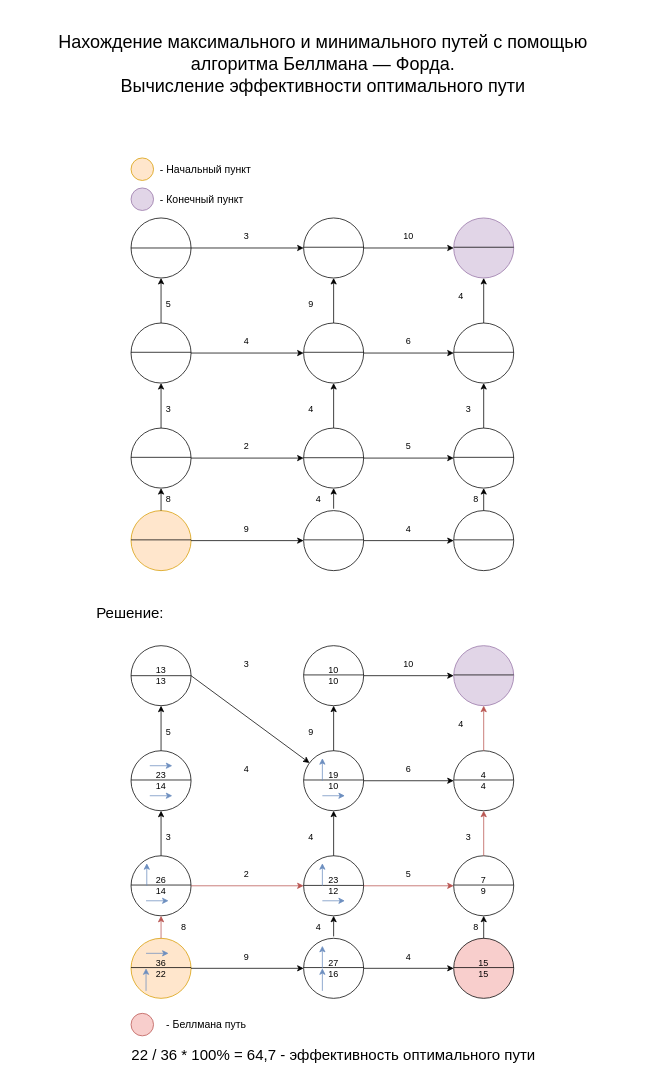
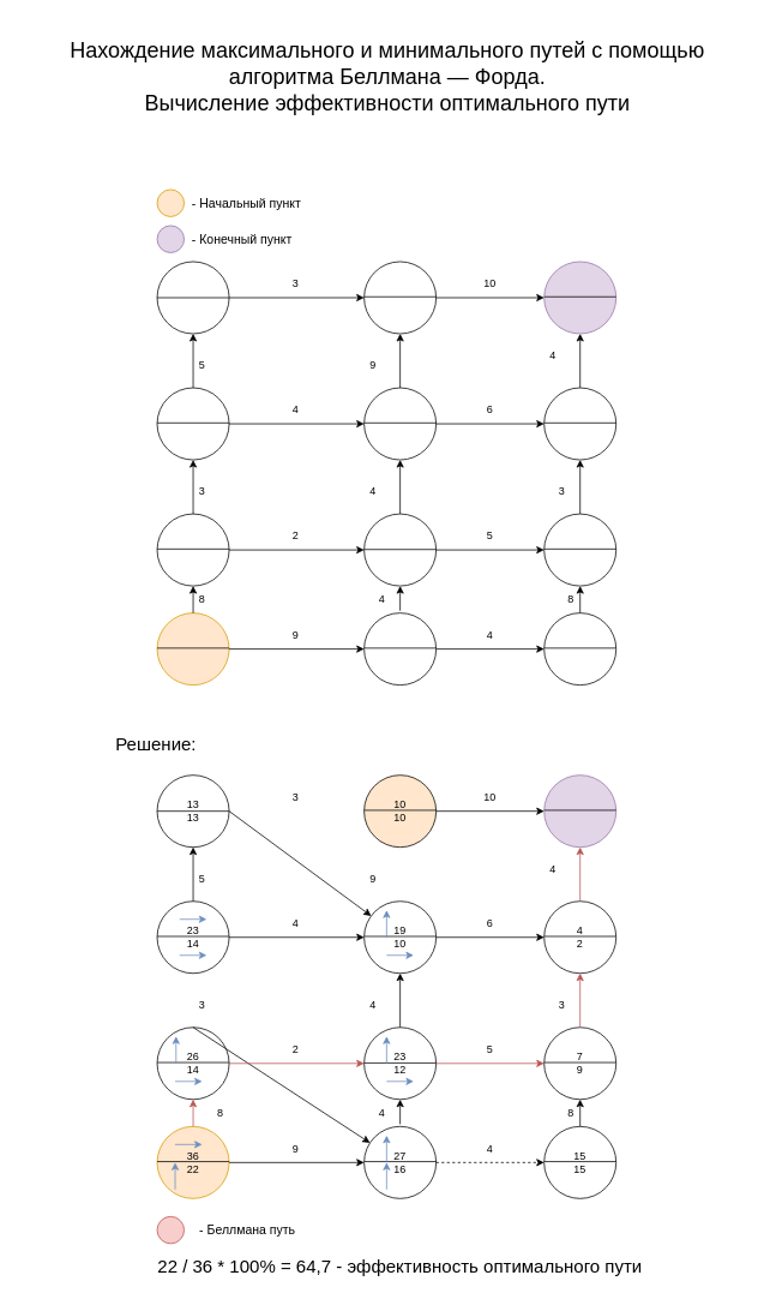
- <mxCell id="136" value="&lt;font style=&quot;font-size: 20px;&quot;&gt;Решение:&lt;/font&gt;" style="text;html=1;strokeColor=none;fillColor=none;align=center;verticalAlign=middle;whiteSpace=wrap;rounded=0;" vertex="1" parent="1"><mxGeometry x="143" y="800" width="60" height="30" as="geometry" /></mxCell>
+ <mxCell id="136" value="&lt;font style=&quot;font-size: 20px;&quot;&gt;Решение:&lt;/font&gt;" style="text;html=1;strokeColor=none;fillColor=none;align=center;verticalAlign=middle;whiteSpace=wrap;rounded=0;" vertex="1" parent="1"><mxGeometry x="143" y="810" width="60" height="30" as="geometry" /></mxCell>
- <mxCell id="61" value="10&lt;br&gt;10" style="ellipse;whiteSpace=wrap;html=1;aspect=fixed;" parent="1" vertex="1"><mxGeometry x="404" y="860" width="80" height="80" as="geometry" /></mxCell>
+ <mxCell id="61" value="10&lt;br&gt;10" style="ellipse;whiteSpace=wrap;html=1;aspect=fixed;fillColor=#ffe6cc;" parent="1" vertex="1"><mxGeometry x="404" y="860" width="80" height="80" as="geometry" /></mxCell>
- <mxCell id="68" value="" style="endArrow=classic;html=1;rounded=0;exitX=0.5;exitY=0;exitDx=0;exitDy=0;entryX=0.5;entryY=1;entryDx=0;entryDy=0;" parent="1" source="64" target="61" edge="1"><mxGeometry width="50" height="50" relative="1" as="geometry"><mxPoint x="354" y="1030" as="sourcePoint" /><mxPoint x="394" y="990" as="targetPoint" /></mxGeometry></mxCell>
+ <mxCell id="71" value="" style="endArrow=classic;html=1;rounded=0;exitX=1;exitY=0.5;exitDx=0;exitDy=0;entryX=0;entryY=0.5;entryDx=0;entryDy=0;" parent="1" source="65" target="64" edge="1"><mxGeometry width="50" height="50" relative="1" as="geometry"><mxPoint x="344" y="1040" as="sourcePoint" /><mxPoint x="394" y="990" as="targetPoint" /></mxGeometry></mxCell>
- <mxCell id="63" value="4&lt;br&gt;4" style="ellipse;whiteSpace=wrap;html=1;aspect=fixed;" parent="1" vertex="1"><mxGeometry x="604" y="1000" width="80" height="80" as="geometry" /></mxCell>
+ <mxCell id="63" value="4&lt;br&gt;2" style="ellipse;whiteSpace=wrap;html=1;aspect=fixed;" parent="1" vertex="1"><mxGeometry x="604" y="1000" width="80" height="80" as="geometry" /></mxCell>
- <mxCell id="79" value="" style="endArrow=classic;html=1;rounded=0;exitX=0.5;exitY=0;exitDx=0;exitDy=0;entryX=0.5;entryY=1;entryDx=0;entryDy=0;" parent="1" source="73" target="65" edge="1"><mxGeometry width="50" height="50" relative="1" as="geometry"><mxPoint x="344" y="1180" as="sourcePoint" /><mxPoint x="394" y="1130" as="targetPoint" /></mxGeometry></mxCell>
+ <mxCell id="79" value="" style="endArrow=classic;html=1;rounded=0;exitX=0.5;exitY=0;exitDx=0;exitDy=0;" parent="1" source="73" target="77" edge="1"><mxGeometry width="50" height="50" relative="1" as="geometry"><mxPoint x="344" y="1180" as="sourcePoint" /><mxPoint x="394" y="1130" as="targetPoint" /></mxGeometry></mxCell>
- <mxCell id="85" value="" style="endArrow=classic;html=1;rounded=0;exitX=1;exitY=0.5;exitDx=0;exitDy=0;entryX=0;entryY=0.5;entryDx=0;entryDy=0;" parent="1" source="77" target="78" edge="1"><mxGeometry width="50" height="50" relative="1" as="geometry"><mxPoint x="344" y="1180" as="sourcePoint" /><mxPoint x="394" y="1130" as="targetPoint" /></mxGeometry></mxCell>
+ <mxCell id="85" value="" style="endArrow=classic;html=1;rounded=0;exitX=1;exitY=0.5;exitDx=0;exitDy=0;entryX=0;entryY=0.5;entryDx=0;entryDy=0;dashed=1;" parent="1" source="77" target="78" edge="1"><mxGeometry width="50" height="50" relative="1" as="geometry"><mxPoint x="344" y="1180" as="sourcePoint" /><mxPoint x="394" y="1130" as="targetPoint" /></mxGeometry></mxCell>
- <mxCell id="78" value="15&lt;br&gt;15" style="ellipse;whiteSpace=wrap;html=1;aspect=fixed;fillColor=#f8cecc;" parent="1" vertex="1"><mxGeometry x="604" y="1250" width="80" height="80" as="geometry" /></mxCell>
+ <mxCell id="78" value="15&lt;br&gt;15" style="ellipse;whiteSpace=wrap;html=1;aspect=fixed;" parent="1" vertex="1"><mxGeometry x="604" y="1250" width="80" height="80" as="geometry" /></mxCell>
